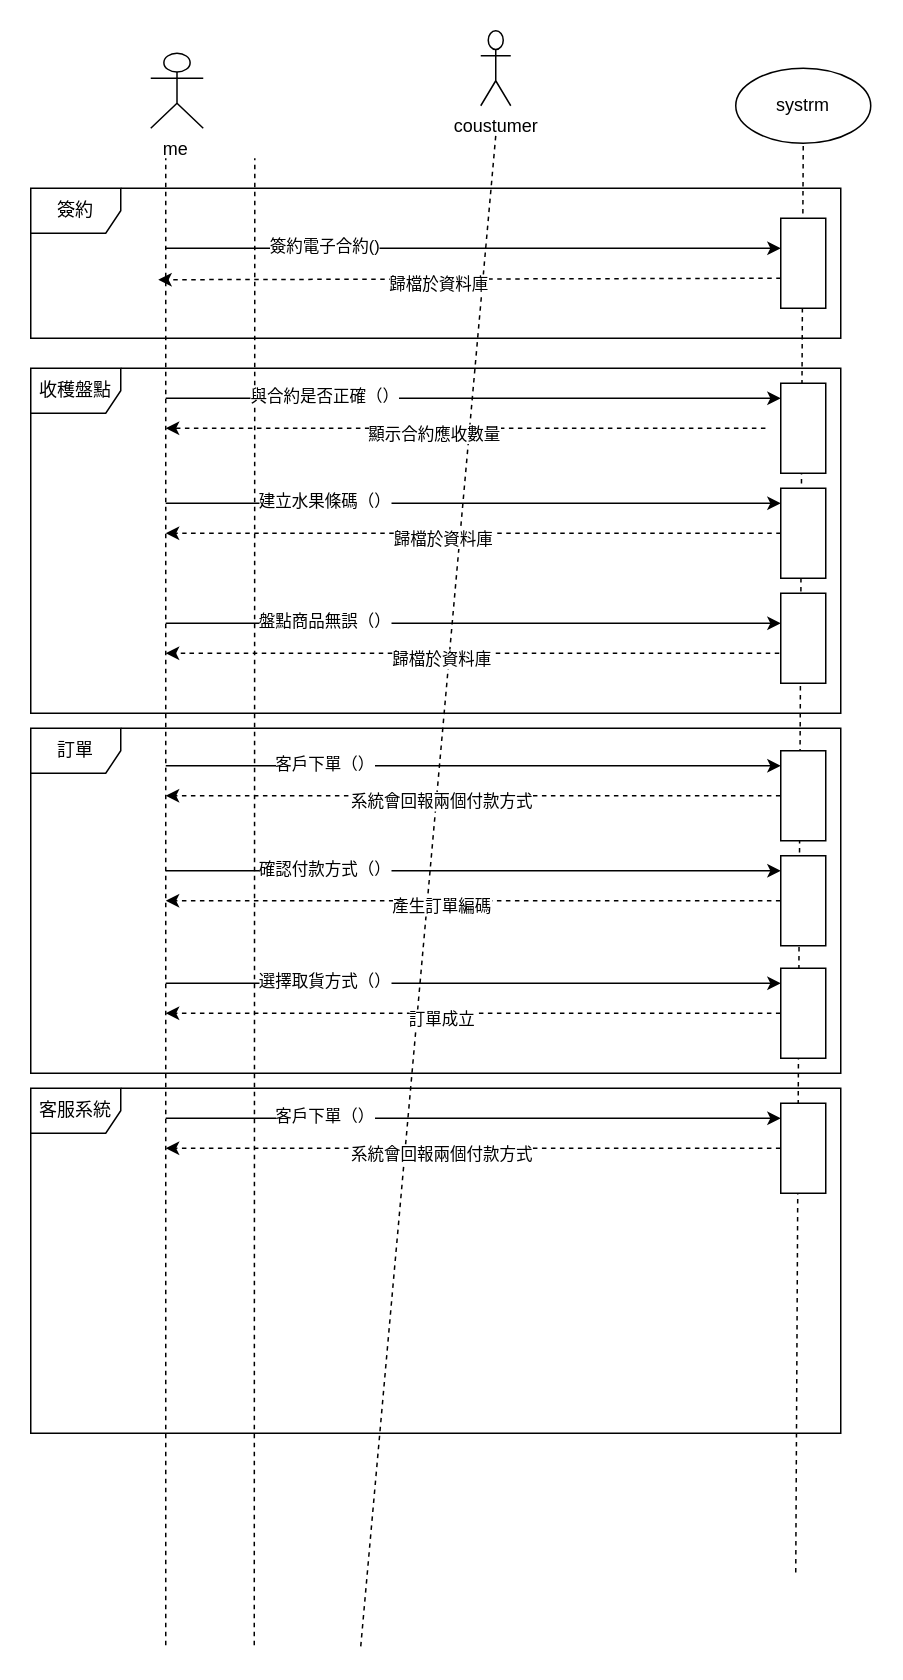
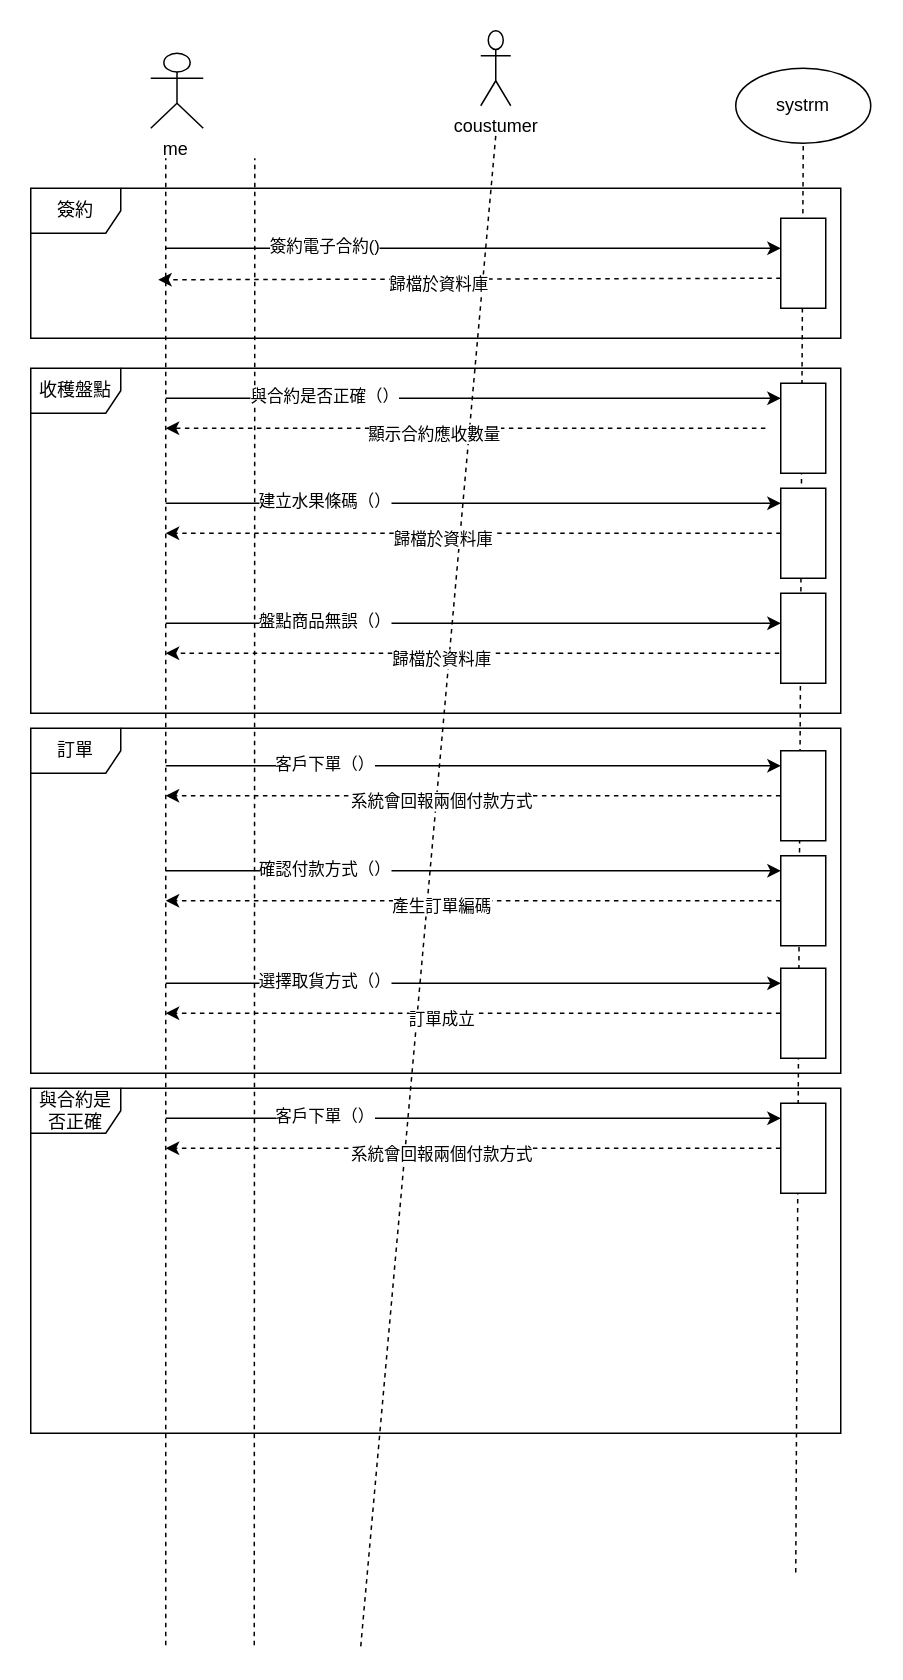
- <mxCell id="47" value="客服系統" style="shape=umlFrame;whiteSpace=wrap;html=1;" vertex="1" parent="1"><mxGeometry x="20" y="725" width="540" height="230" as="geometry" /></mxCell>
+ <mxCell id="47" value="與合約是否正確" style="shape=umlFrame;whiteSpace=wrap;html=1;" vertex="1" parent="1"><mxGeometry x="20" y="725" width="540" height="230" as="geometry" /></mxCell>
